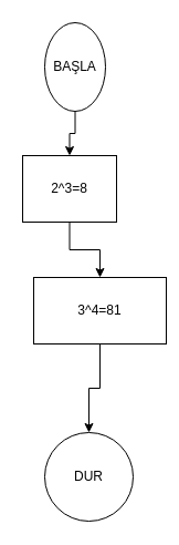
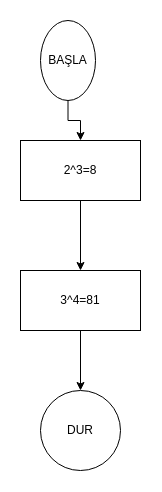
- <mxCell id="6" value="2^3=8" style="rounded=0;whiteSpace=wrap;html=1;" vertex="1" parent="1"><mxGeometry x="20" y="140" width="85" height="60" as="geometry" /></mxCell>
+ <mxCell id="6" value="2^3=8" style="rounded=0;whiteSpace=wrap;html=1;" vertex="1" parent="1"><mxGeometry x="20" y="140" width="120" height="60" as="geometry" /></mxCell>
- <mxCell id="8" value="3^4=81" style="rounded=0;whiteSpace=wrap;html=1;" vertex="1" parent="1"><mxGeometry x="30" y="250" width="120" height="60" as="geometry" /></mxCell>
+ <mxCell id="8" value="3^4=81" style="rounded=0;whiteSpace=wrap;html=1;" vertex="1" parent="1"><mxGeometry x="20" y="270" width="120" height="60" as="geometry" /></mxCell>
